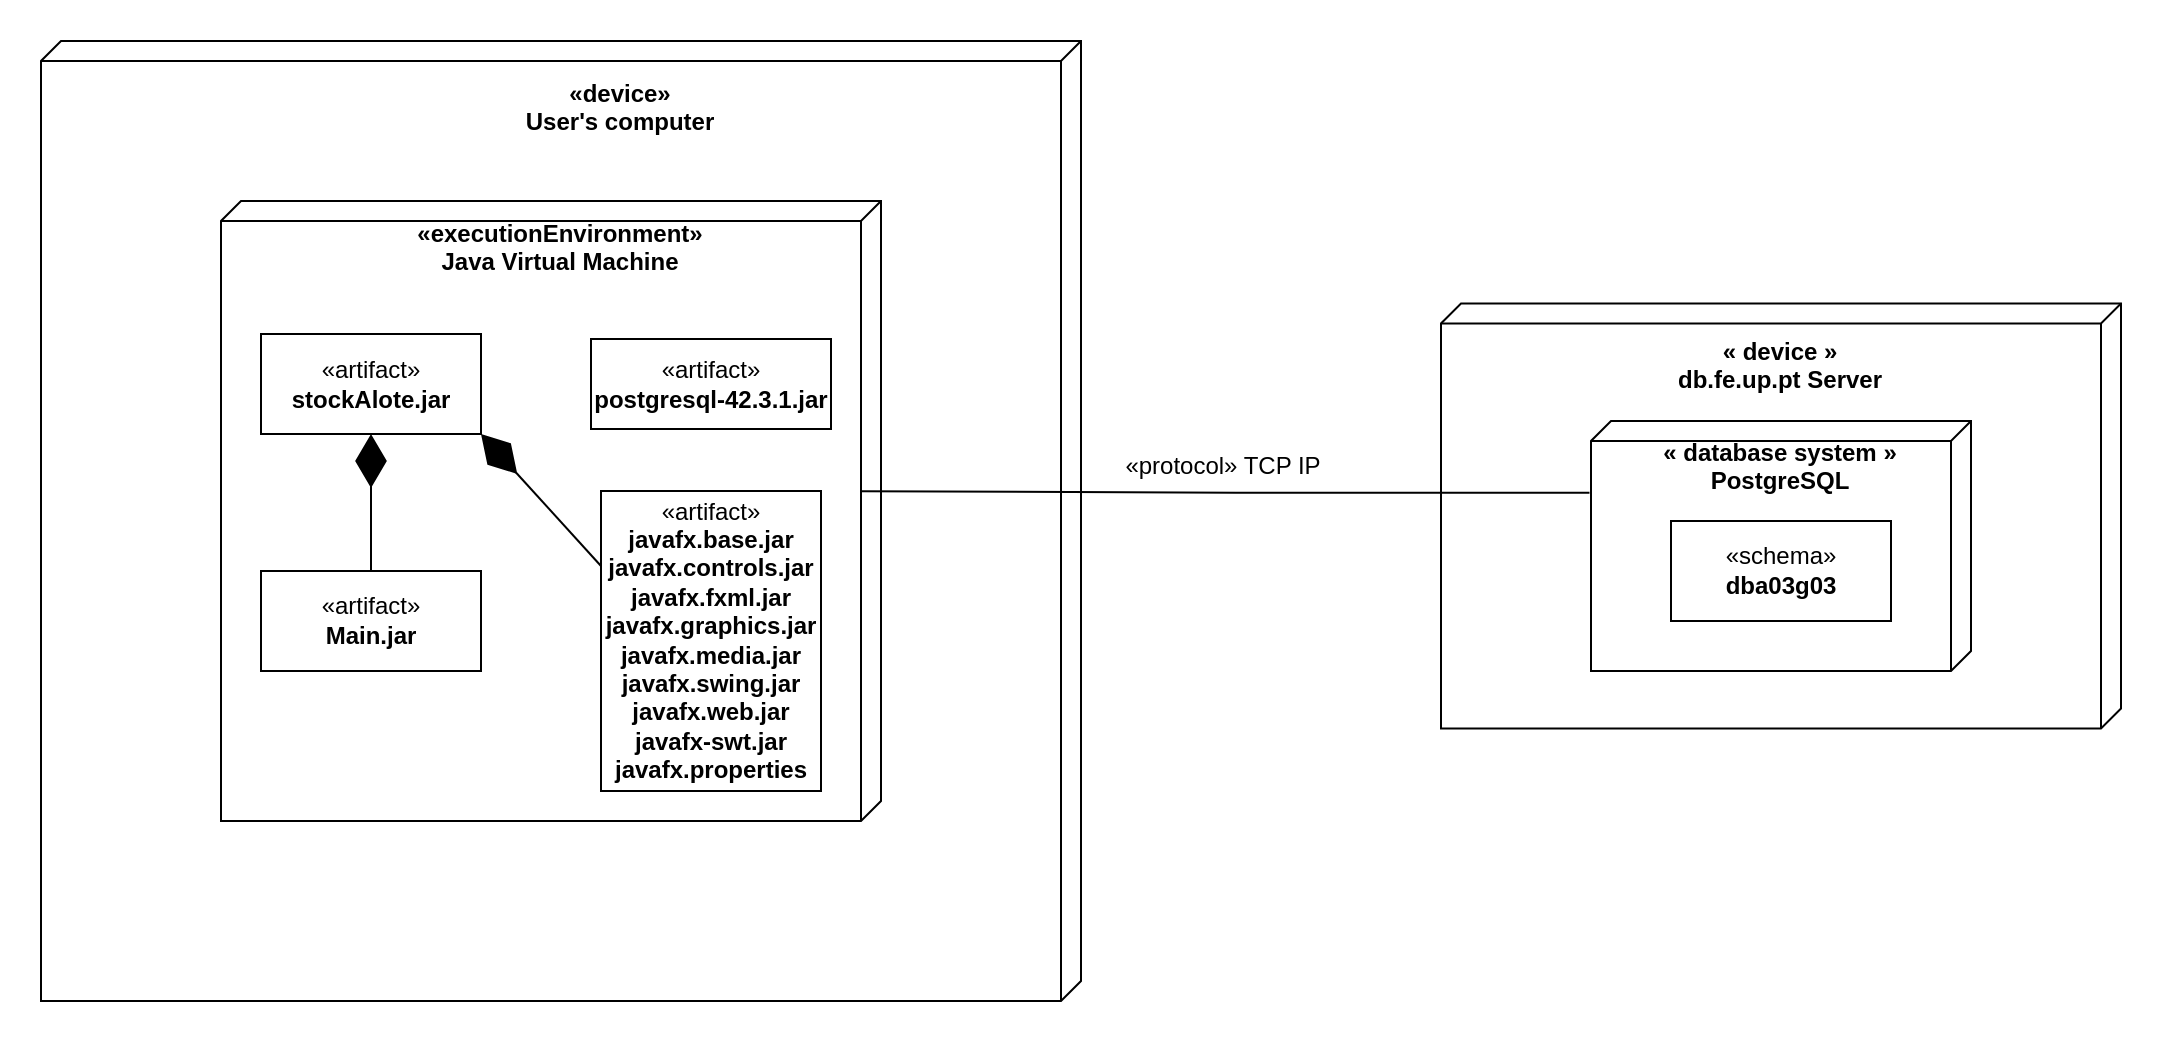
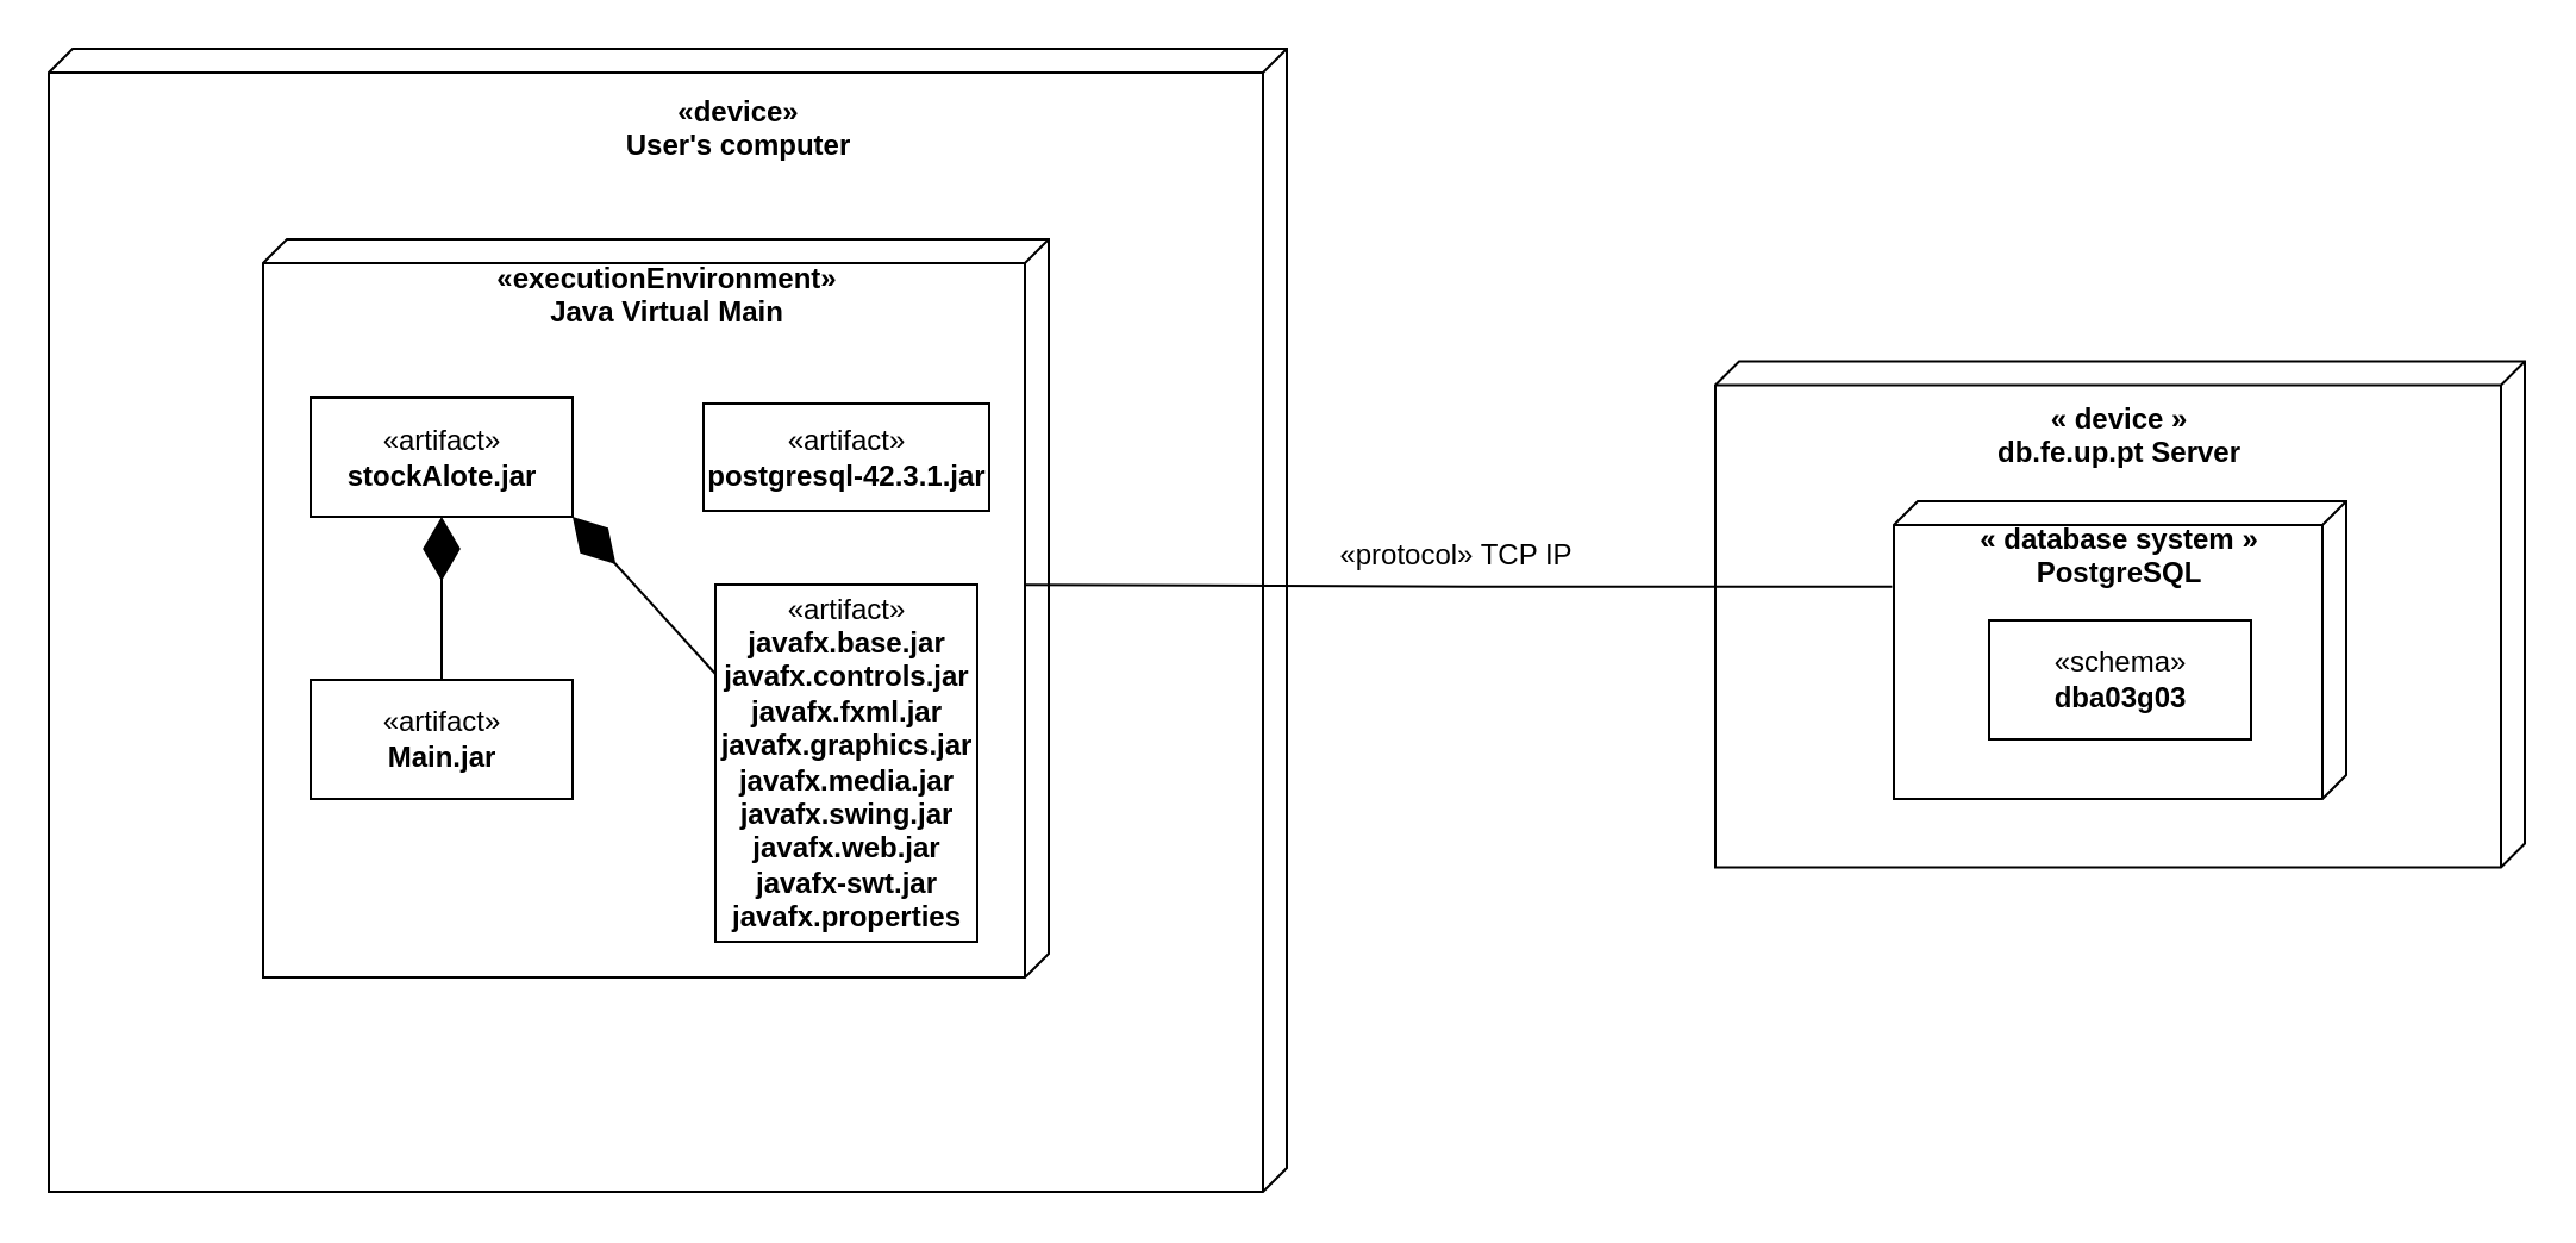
- <mxCell id="10" value="«executionEnvironment»&#10;Java Virtual Machine" style="text;align=center;fontStyle=1;verticalAlign=middle;spacingLeft=3;spacingRight=3;strokeColor=none;rotatable=0;points=[[0,0.5],[1,0.5]];portConstraint=eastwest;dashed=1;dashPattern=1 4;fontSize=12;" vertex="1" parent="1"><mxGeometry x="225" y="110" width="110" height="26" as="geometry" /></mxCell>
+ <mxCell id="10" value="«executionEnvironment»&#10;Java Virtual Main" style="text;align=center;fontStyle=1;verticalAlign=middle;spacingLeft=3;spacingRight=3;strokeColor=none;rotatable=0;points=[[0,0.5],[1,0.5]];portConstraint=eastwest;dashed=1;dashPattern=1 4;fontSize=12;" vertex="1" parent="1"><mxGeometry x="225" y="110" width="110" height="26" as="geometry" /></mxCell>
